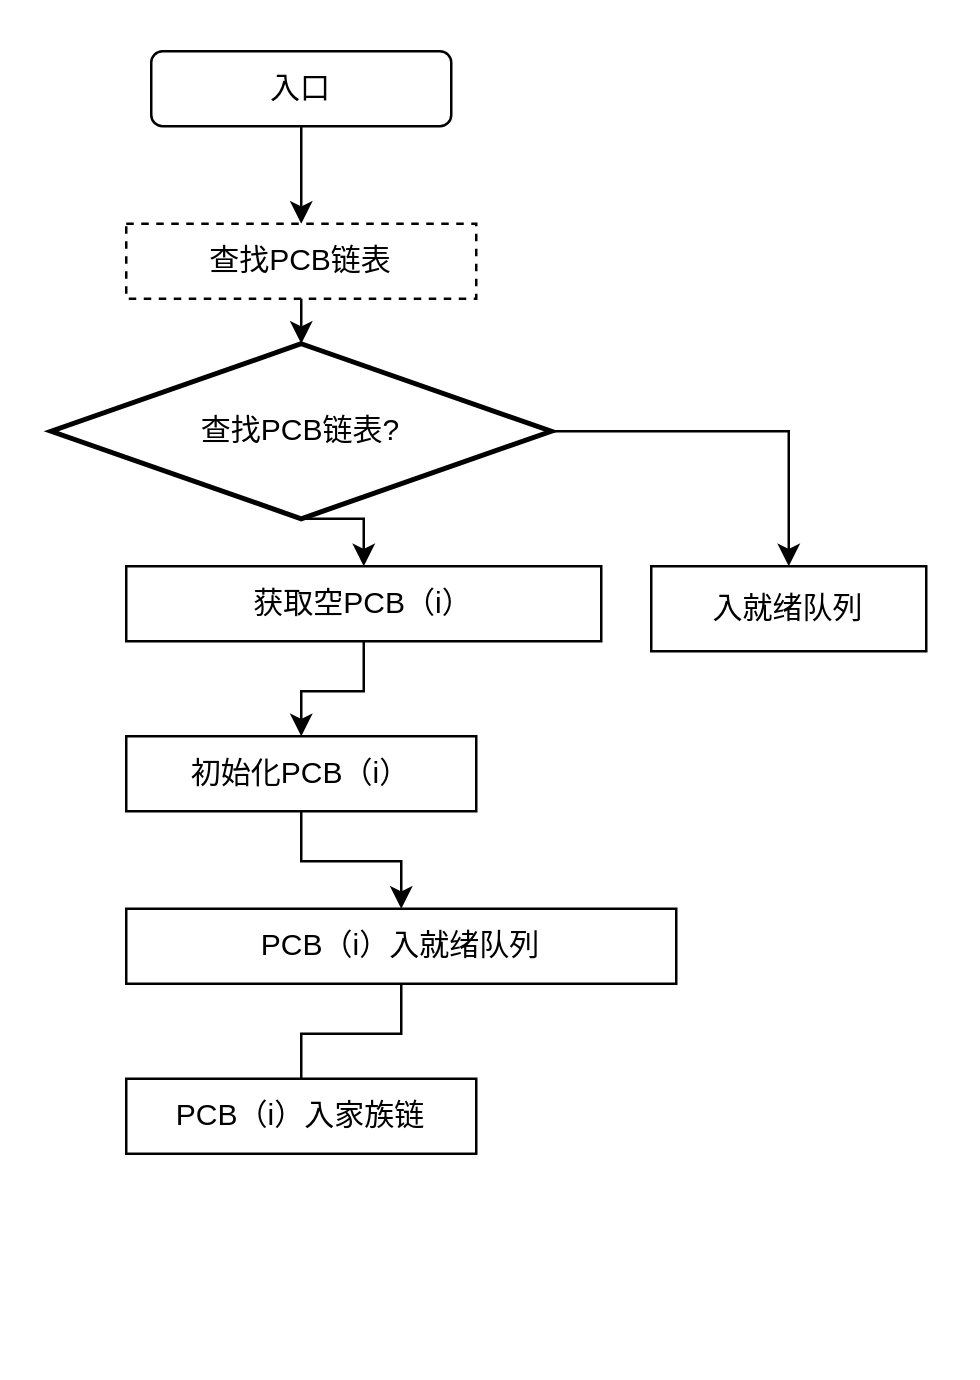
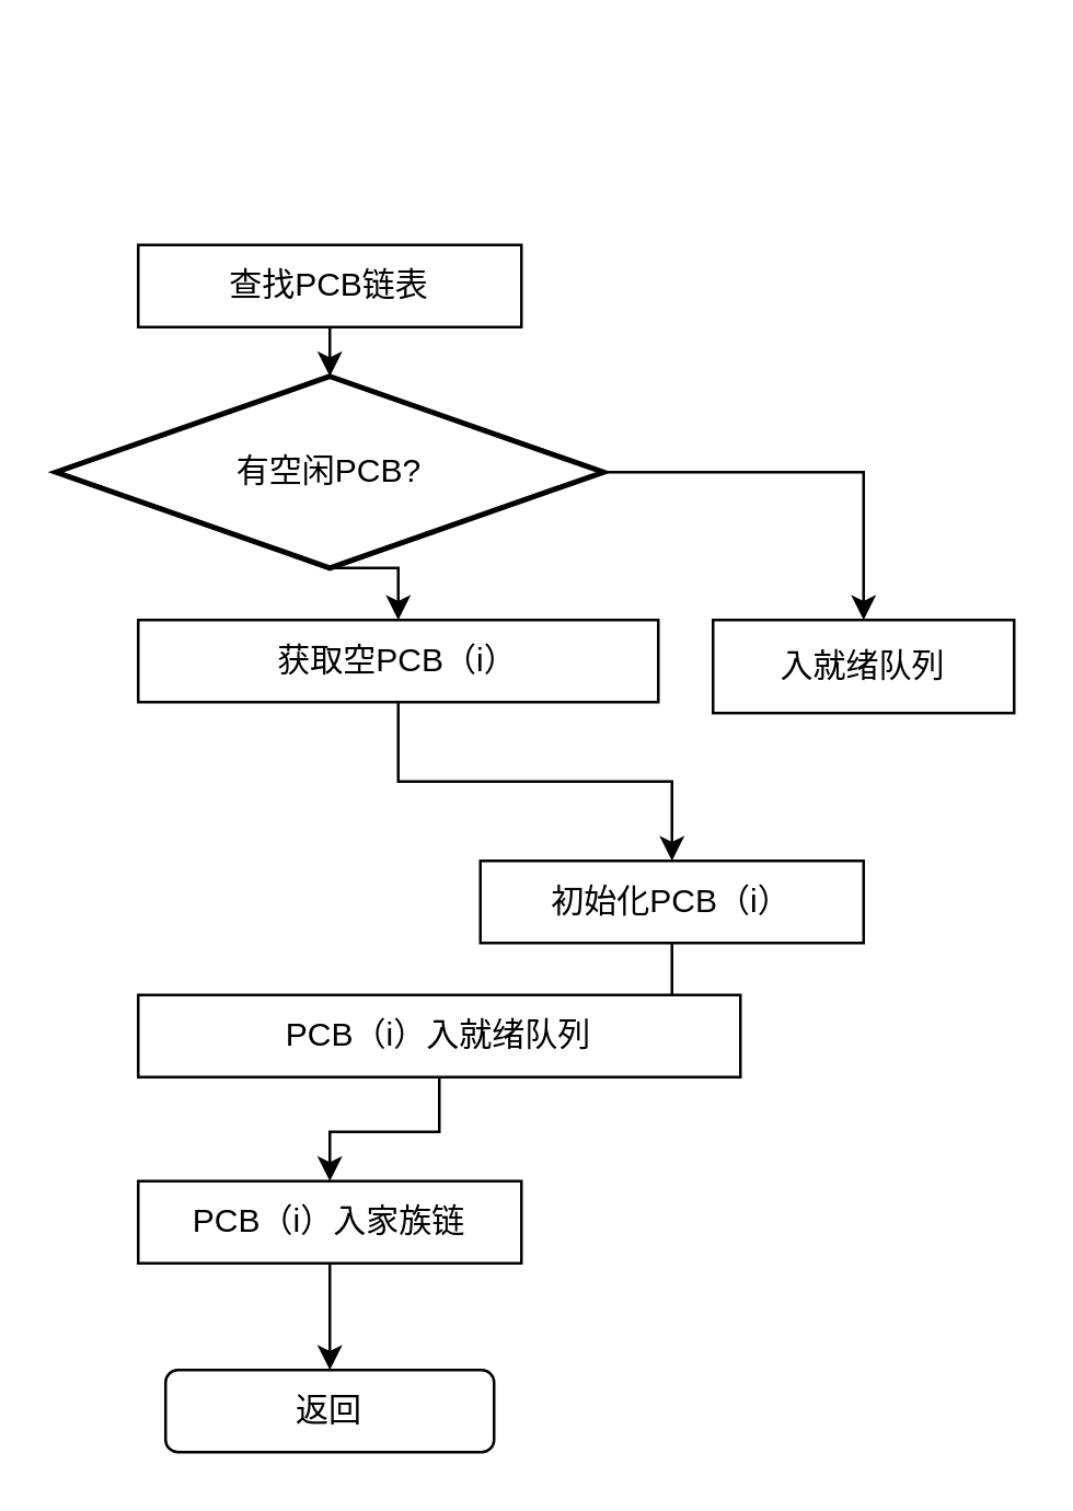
- <mxCell id="3" value="入口" style="rounded=1;whiteSpace=wrap;html=1;" vertex="1" parent="1"><mxGeometry x="60" y="20" width="120" height="30" as="geometry" /></mxCell>
- <mxCell id="2" style="edgeStyle=orthogonalEdgeStyle;rounded=0;orthogonalLoop=1;jettySize=auto;html=1;exitX=0.5;exitY=1;exitDx=0;exitDy=0;entryX=0.5;entryY=0;entryDx=0;entryDy=0;" edge="1" parent="1" source="3" target="4"><mxGeometry relative="1" as="geometry" /></mxCell>
- <mxCell id="4" value="查找PCB链表" style="rounded=0;whiteSpace=wrap;html=1;dashed=1;" vertex="1" parent="1"><mxGeometry x="50" y="89" width="140" height="30" as="geometry" /></mxCell>
+ <mxCell id="4" value="查找PCB链表" style="rounded=0;whiteSpace=wrap;html=1;" vertex="1" parent="1"><mxGeometry x="50" y="89" width="140" height="30" as="geometry" /></mxCell>
- <mxCell id="7" value="查找PCB链表?" style="strokeWidth=2;html=1;shape=mxgraph.flowchart.decision;whiteSpace=wrap;" vertex="1" parent="1"><mxGeometry x="20" y="137" width="200" height="70" as="geometry" /></mxCell>
+ <mxCell id="7" value="有空闲PCB?" style="strokeWidth=2;html=1;shape=mxgraph.flowchart.decision;whiteSpace=wrap;" vertex="1" parent="1"><mxGeometry x="20" y="137" width="200" height="70" as="geometry" /></mxCell>
- <mxCell id="12" value="初始化PCB（i）" style="rounded=0;whiteSpace=wrap;html=1;" vertex="1" parent="1"><mxGeometry x="50" y="294" width="140" height="30" as="geometry" /></mxCell>
+ <mxCell id="12" value="初始化PCB（i）" style="rounded=0;whiteSpace=wrap;html=1;" vertex="1" parent="1"><mxGeometry x="175" y="314" width="140" height="30" as="geometry" /></mxCell>
- <mxCell id="13" style="edgeStyle=orthogonalEdgeStyle;rounded=0;orthogonalLoop=1;jettySize=auto;html=1;exitX=0.5;exitY=1;exitDx=0;exitDy=0;entryX=0.5;entryY=0;entryDx=0;entryDy=0;endArrow=none;" edge="1" parent="1" source="14" target="16"><mxGeometry relative="1" as="geometry" /></mxCell>
+ <mxCell id="13" style="edgeStyle=orthogonalEdgeStyle;rounded=0;orthogonalLoop=1;jettySize=auto;html=1;exitX=0.5;exitY=1;exitDx=0;exitDy=0;entryX=0.5;entryY=0;entryDx=0;entryDy=0;" edge="1" parent="1" source="14" target="16"><mxGeometry relative="1" as="geometry" /></mxCell>
+ <mxCell id="15" style="edgeStyle=orthogonalEdgeStyle;rounded=0;orthogonalLoop=1;jettySize=auto;html=1;exitX=0.5;exitY=1;exitDx=0;exitDy=0;entryX=0.5;entryY=0;entryDx=0;entryDy=0;" edge="1" parent="1" source="16" target="17"><mxGeometry relative="1" as="geometry" /></mxCell>
+ <mxCell id="17" value="返回" style="rounded=1;whiteSpace=wrap;html=1;" vertex="1" parent="1"><mxGeometry x="60" y="500" width="120" height="30" as="geometry" /></mxCell>
